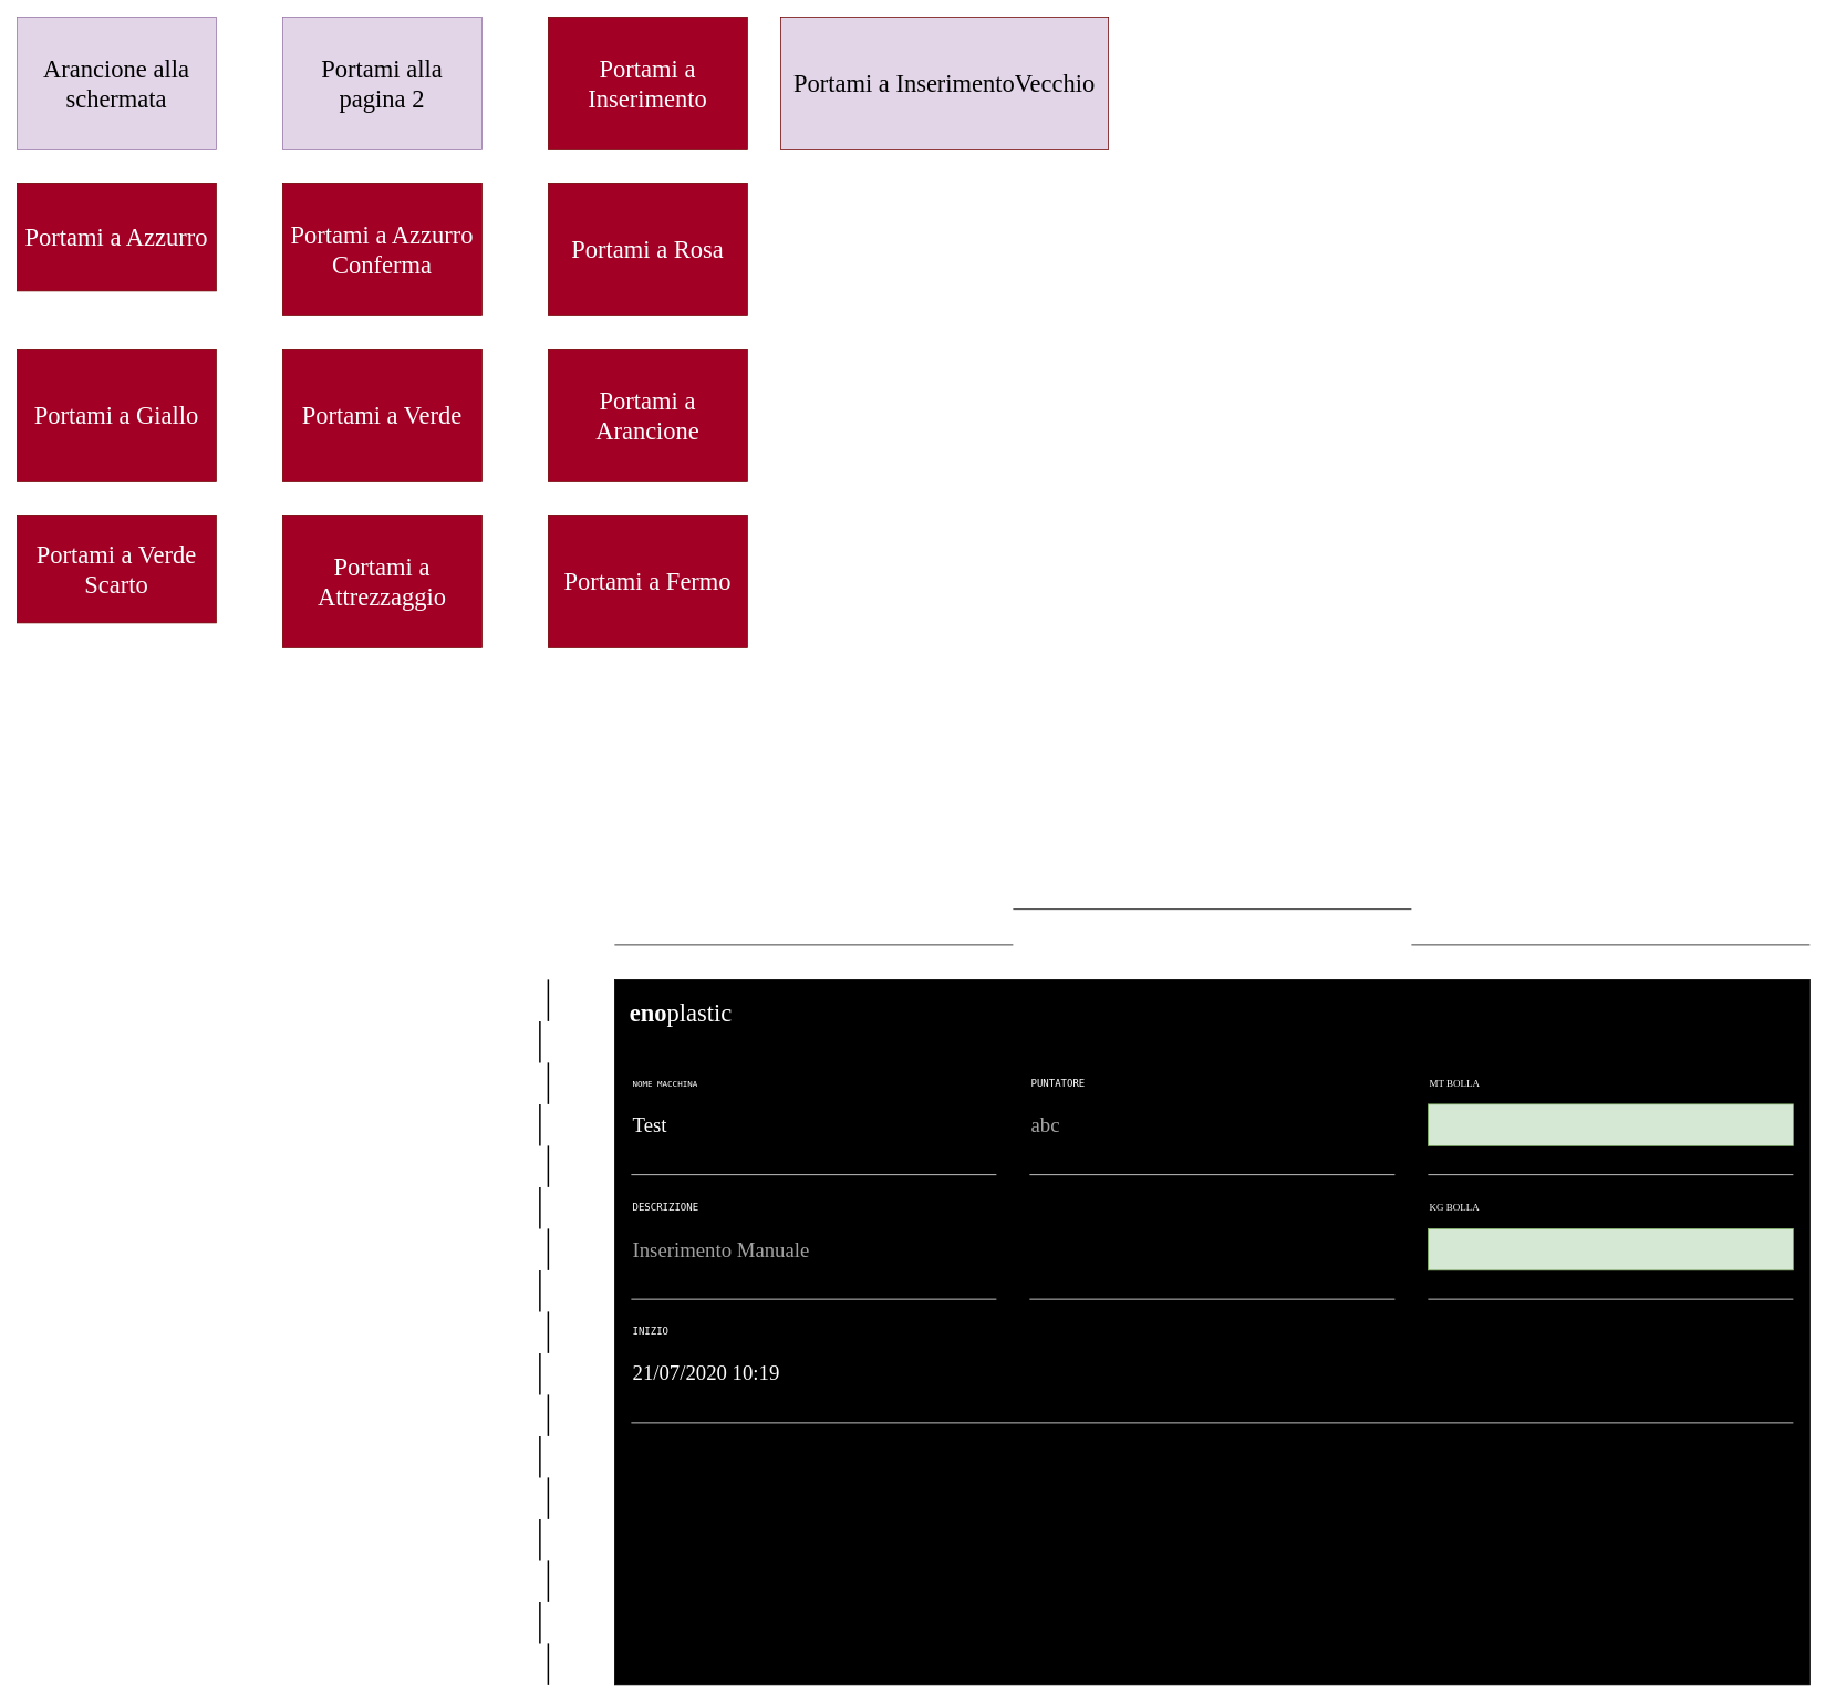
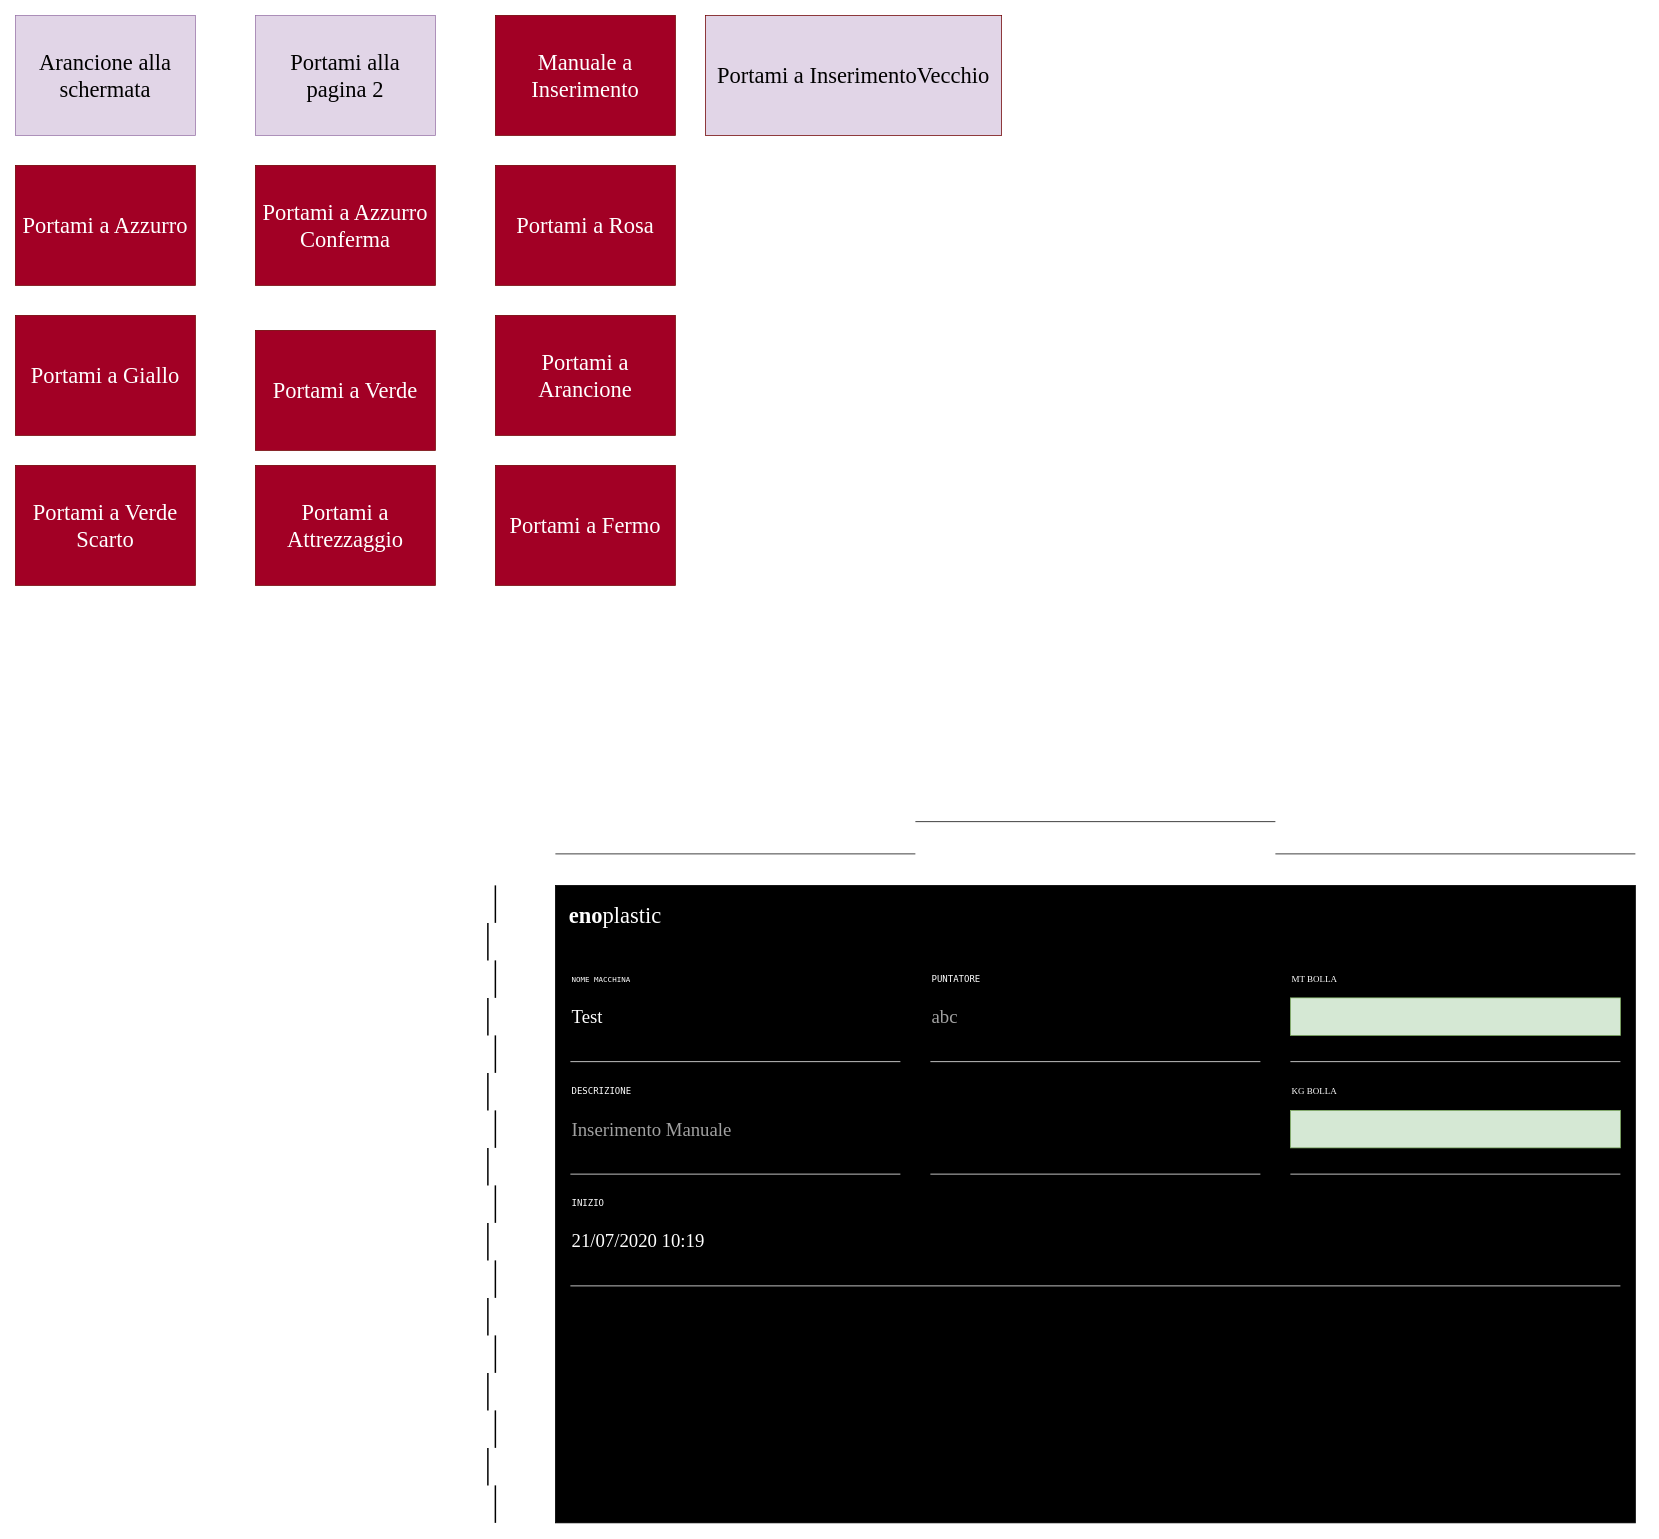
- <mxCell id="45" value="&lt;div&gt;&lt;font style=&quot;font-size: 30px&quot;&gt;Portami a Inserimento&lt;br&gt;&lt;/font&gt;&lt;/div&gt;" style="rounded=0;whiteSpace=wrap;html=1;strokeColor=#6F0000;fillColor=#a20025;fontFamily=Sans Serif;fontColor=#ffffff;" parent="1" vertex="1"><mxGeometry x="660" y="20" width="240" height="160" as="geometry" /></mxCell>
+ <mxCell id="45" value="&lt;div&gt;&lt;font style=&quot;font-size: 30px&quot;&gt;Manuale a Inserimento&lt;br&gt;&lt;/font&gt;&lt;/div&gt;" style="rounded=0;whiteSpace=wrap;html=1;strokeColor=#6F0000;fillColor=#a20025;fontFamily=Sans Serif;fontColor=#ffffff;" parent="1" vertex="1"><mxGeometry x="660" y="20" width="240" height="160" as="geometry" /></mxCell>
- <mxCell id="46" value="&lt;div&gt;&lt;font style=&quot;font-size: 30px&quot;&gt;Portami a Azzurro&lt;/font&gt;&lt;/div&gt;" style="rounded=0;whiteSpace=wrap;html=1;strokeColor=#6F0000;fillColor=#a20025;fontFamily=Sans Serif;fontColor=#ffffff;" parent="1" vertex="1"><mxGeometry x="20" y="220" width="240" height="130" as="geometry" /></mxCell>
+ <mxCell id="46" value="&lt;div&gt;&lt;font style=&quot;font-size: 30px&quot;&gt;Portami a Azzurro&lt;/font&gt;&lt;/div&gt;" style="rounded=0;whiteSpace=wrap;html=1;strokeColor=#6F0000;fillColor=#a20025;fontFamily=Sans Serif;fontColor=#ffffff;" parent="1" vertex="1"><mxGeometry x="20" y="220" width="240" height="160" as="geometry" /></mxCell>
- <mxCell id="50" value="&lt;div&gt;&lt;font style=&quot;font-size: 30px&quot;&gt;Portami a Verde&lt;/font&gt;&lt;/div&gt;" style="rounded=0;whiteSpace=wrap;html=1;strokeColor=#6F0000;fillColor=#a20025;fontFamily=Sans Serif;fontColor=#ffffff;" parent="1" vertex="1"><mxGeometry x="340" y="420" width="240" height="160" as="geometry" /></mxCell>
+ <mxCell id="50" value="&lt;div&gt;&lt;font style=&quot;font-size: 30px&quot;&gt;Portami a Verde&lt;/font&gt;&lt;/div&gt;" style="rounded=0;whiteSpace=wrap;html=1;strokeColor=#6F0000;fillColor=#a20025;fontFamily=Sans Serif;fontColor=#ffffff;" parent="1" vertex="1"><mxGeometry x="340" y="440" width="240" height="160" as="geometry" /></mxCell>
- <mxCell id="53" value="&lt;div&gt;&lt;font style=&quot;font-size: 30px&quot;&gt;Portami a Verde Scarto&lt;br&gt;&lt;/font&gt;&lt;/div&gt;" style="rounded=0;whiteSpace=wrap;html=1;strokeColor=#6F0000;fillColor=#a20025;fontFamily=Sans Serif;fontColor=#ffffff;" parent="1" vertex="1"><mxGeometry x="20" y="620" width="240" height="130" as="geometry" /></mxCell>
+ <mxCell id="53" value="&lt;div&gt;&lt;font style=&quot;font-size: 30px&quot;&gt;Portami a Verde Scarto&lt;br&gt;&lt;/font&gt;&lt;/div&gt;" style="rounded=0;whiteSpace=wrap;html=1;strokeColor=#6F0000;fillColor=#a20025;fontFamily=Sans Serif;fontColor=#ffffff;" parent="1" vertex="1"><mxGeometry x="20" y="620" width="240" height="160" as="geometry" /></mxCell>
